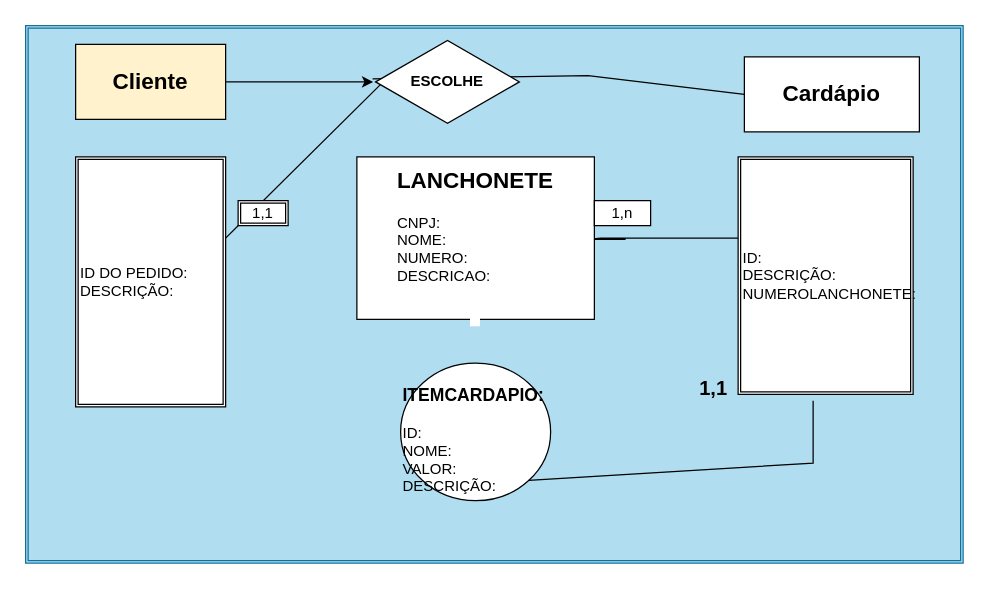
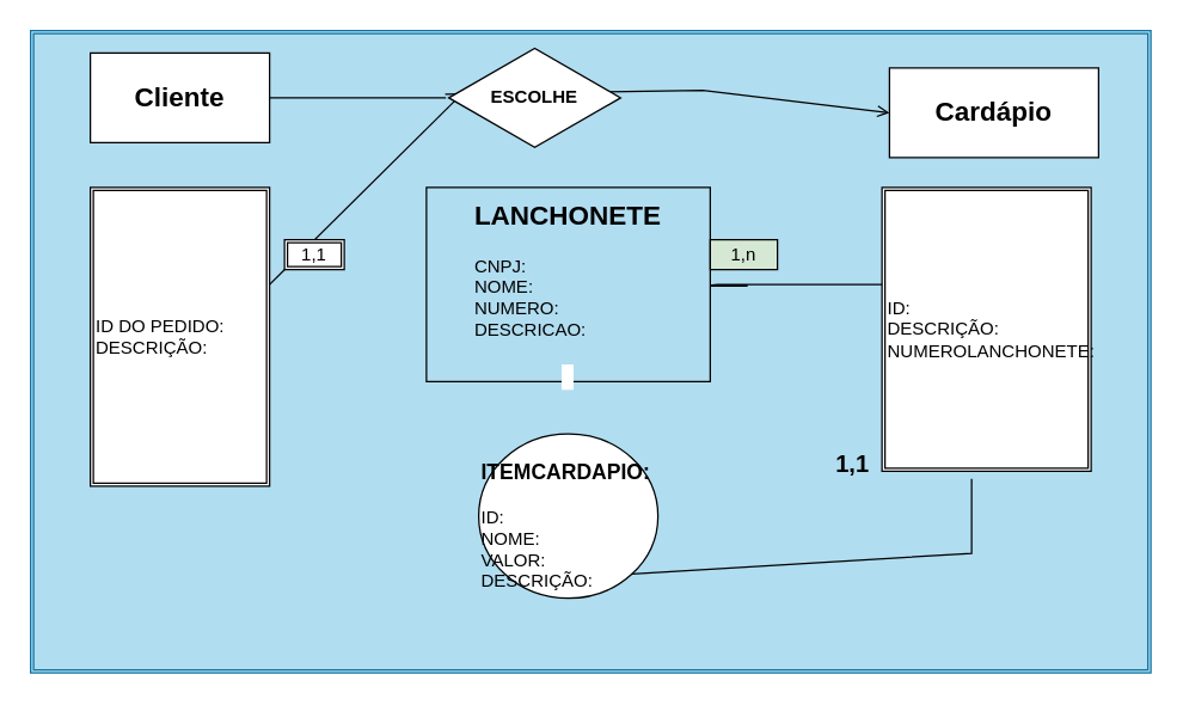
- <mxCell id="15" value="&lt;h2&gt;Cliente&lt;/h2&gt;" style="rounded=0;whiteSpace=wrap;html=1;fontStyle=1;fontFamily=Helvetica;fillColor=#fff2cc;" vertex="1" parent="1"><mxGeometry x="60" y="35" width="120" height="60" as="geometry" /></mxCell>
+ <mxCell id="15" value="&lt;h2&gt;Cliente&lt;/h2&gt;" style="rounded=0;whiteSpace=wrap;html=1;fontStyle=1;fontFamily=Helvetica;" vertex="1" parent="1"><mxGeometry x="60" y="35" width="120" height="60" as="geometry" /></mxCell>
- <mxCell id="11" value="" style="endArrow=classic;html=1;rounded=0;exitX=1;exitY=0.5;exitDx=0;exitDy=0;entryX=-0.017;entryY=0.5;entryDx=0;entryDy=0;entryPerimeter=0;" edge="1" parent="1" source="15" target="17"><mxGeometry width="50" height="50" relative="1" as="geometry"><mxPoint x="400" y="290" as="sourcePoint" /><mxPoint x="220" y="80" as="targetPoint" /><Array as="points" /></mxGeometry></mxCell>
+ <mxCell id="11" value="" style="endArrow=none;html=1;rounded=0;exitX=1;exitY=0.5;exitDx=0;exitDy=0;entryX=-0.017;entryY=0.5;entryDx=0;entryDy=0;entryPerimeter=0;" edge="1" parent="1" source="15" target="17"><mxGeometry width="50" height="50" relative="1" as="geometry"><mxPoint x="400" y="290" as="sourcePoint" /><mxPoint x="220" y="80" as="targetPoint" /><Array as="points" /></mxGeometry></mxCell>
- <mxCell id="10" value="" style="endArrow=none;html=1;rounded=0;entryX=0;entryY=0.5;entryDx=0;entryDy=0;exitX=-0.021;exitY=0.466;exitDx=0;exitDy=0;exitPerimeter=0;" edge="1" parent="1" source="17" target="6"><mxGeometry width="50" height="50" relative="1" as="geometry"><mxPoint x="280" y="80" as="sourcePoint" /><mxPoint x="320" y="55" as="targetPoint" /><Array as="points"><mxPoint x="470" y="60" /></Array></mxGeometry></mxCell>
+ <mxCell id="10" value="" style="endArrow=open;html=1;rounded=0;entryX=0;entryY=0.5;entryDx=0;entryDy=0;exitX=-0.021;exitY=0.466;exitDx=0;exitDy=0;exitPerimeter=0;" edge="1" parent="1" source="17" target="6"><mxGeometry width="50" height="50" relative="1" as="geometry"><mxPoint x="280" y="80" as="sourcePoint" /><mxPoint x="320" y="55" as="targetPoint" /><Array as="points"><mxPoint x="470" y="60" /></Array></mxGeometry></mxCell>
- <mxCell id="18" value="1,n" style="rounded=0;whiteSpace=wrap;html=1;fontFamily=Helvetica;" vertex="1" parent="1"><mxGeometry x="475" y="160" width="45" height="20" as="geometry" /></mxCell>
+ <mxCell id="18" value="1,n" style="rounded=0;whiteSpace=wrap;html=1;fontFamily=Helvetica;fillColor=#d5e8d4;" vertex="1" parent="1"><mxGeometry x="475" y="160" width="45" height="20" as="geometry" /></mxCell>
- <mxCell id="16" value="&lt;h2&gt;LANCHONETE&lt;/h2&gt;&lt;div style=&quot;text-align: left;&quot;&gt;CNPJ:&lt;/div&gt;&lt;div style=&quot;text-align: left;&quot;&gt;NOME:&lt;/div&gt;&lt;div style=&quot;text-align: left;&quot;&gt;NUMERO:&lt;/div&gt;&lt;div style=&quot;text-align: left;&quot;&gt;DESCRICAO:&lt;/div&gt;&lt;div style=&quot;text-align: left;&quot;&gt;&lt;br&gt;&lt;/div&gt;&lt;b style=&quot;color: rgb(32, 33, 36); font-family: arial, sans-serif; font-size: 16px; text-align: left; background-color: rgb(255, 255, 255);&quot;&gt;&amp;nbsp;&lt;/b&gt;&lt;b style=&quot;color: rgb(32, 33, 36); font-family: arial, sans-serif; font-size: 16px; text-align: left; background-color: rgb(255, 255, 255);&quot;&gt;&amp;nbsp;&lt;/b&gt;" style="rounded=0;whiteSpace=wrap;html=1;fontFamily=Helvetica;" vertex="1" parent="1"><mxGeometry x="285" y="125" width="190" height="130" as="geometry" /></mxCell>
+ <mxCell id="16" value="&lt;h2&gt;LANCHONETE&lt;/h2&gt;&lt;div style=&quot;text-align: left;&quot;&gt;CNPJ:&lt;/div&gt;&lt;div style=&quot;text-align: left;&quot;&gt;NOME:&lt;/div&gt;&lt;div style=&quot;text-align: left;&quot;&gt;NUMERO:&lt;/div&gt;&lt;div style=&quot;text-align: left;&quot;&gt;DESCRICAO:&lt;/div&gt;&lt;div style=&quot;text-align: left;&quot;&gt;&lt;br&gt;&lt;/div&gt;&lt;b style=&quot;color: rgb(32, 33, 36); font-family: arial, sans-serif; font-size: 16px; text-align: left; background-color: rgb(255, 255, 255);&quot;&gt;&amp;nbsp;&lt;/b&gt;&lt;b style=&quot;color: rgb(32, 33, 36); font-family: arial, sans-serif; font-size: 16px; text-align: left; background-color: rgb(255, 255, 255);&quot;&gt;&amp;nbsp;&lt;/b&gt;" style="rounded=0;whiteSpace=wrap;html=1;fontFamily=Helvetica;fillColor=#b1ddf0;" vertex="1" parent="1"><mxGeometry x="285" y="125" width="190" height="130" as="geometry" /></mxCell>
